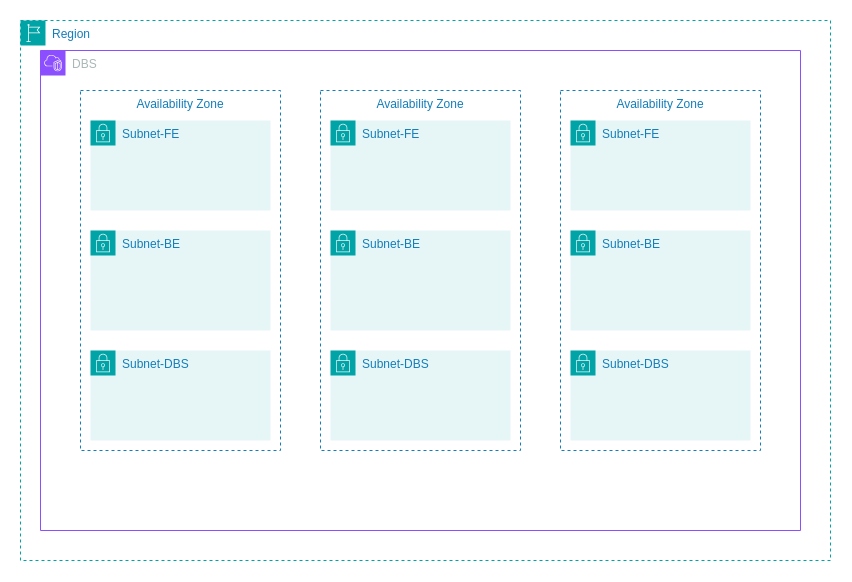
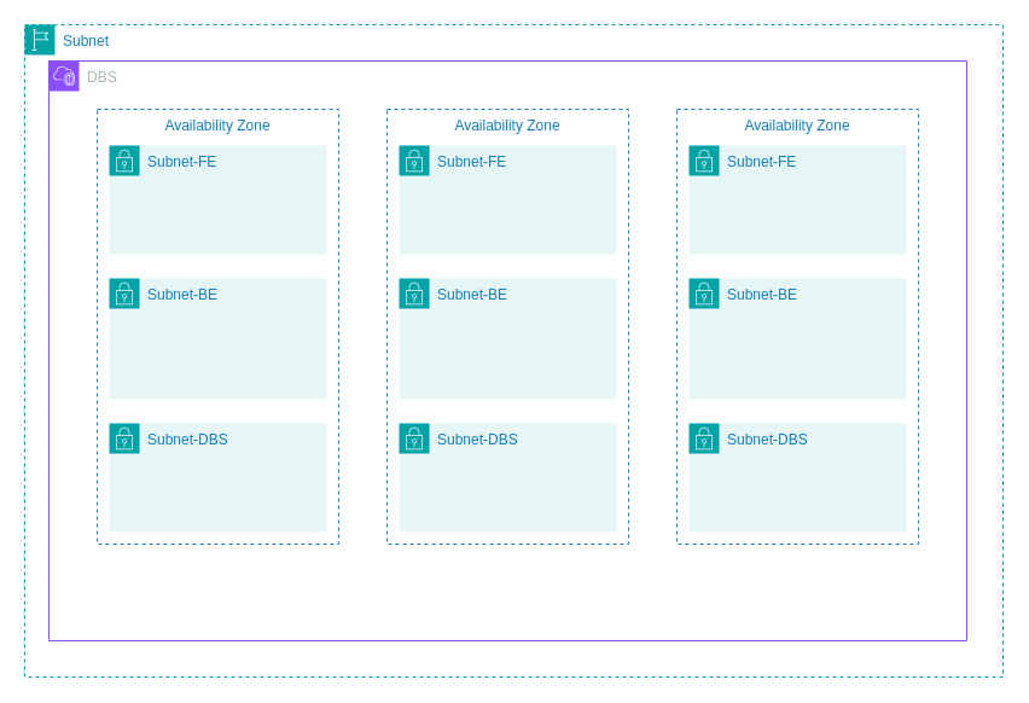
- <mxCell id="2" value="Region" style="points=[[0,0],[0.25,0],[0.5,0],[0.75,0],[1,0],[1,0.25],[1,0.5],[1,0.75],[1,1],[0.75,1],[0.5,1],[0.25,1],[0,1],[0,0.75],[0,0.5],[0,0.25]];outlineConnect=0;gradientColor=none;html=1;whiteSpace=wrap;fontSize=12;fontStyle=0;container=1;pointerEvents=0;collapsible=0;recursiveResize=0;shape=mxgraph.aws4.group;grIcon=mxgraph.aws4.group_region;strokeColor=#00A4A6;fillColor=none;verticalAlign=top;align=left;spacingLeft=30;fontColor=#147EBA;dashed=1;" parent="1" vertex="1"><mxGeometry x="20" y="20" width="810" height="540" as="geometry" /></mxCell>
+ <mxCell id="2" value="Subnet" style="points=[[0,0],[0.25,0],[0.5,0],[0.75,0],[1,0],[1,0.25],[1,0.5],[1,0.75],[1,1],[0.75,1],[0.5,1],[0.25,1],[0,1],[0,0.75],[0,0.5],[0,0.25]];outlineConnect=0;gradientColor=none;html=1;whiteSpace=wrap;fontSize=12;fontStyle=0;container=1;pointerEvents=0;collapsible=0;recursiveResize=0;shape=mxgraph.aws4.group;grIcon=mxgraph.aws4.group_region;strokeColor=#00A4A6;fillColor=none;verticalAlign=top;align=left;spacingLeft=30;fontColor=#147EBA;dashed=1;" parent="1" vertex="1"><mxGeometry x="20" y="20" width="810" height="540" as="geometry" /></mxCell>
